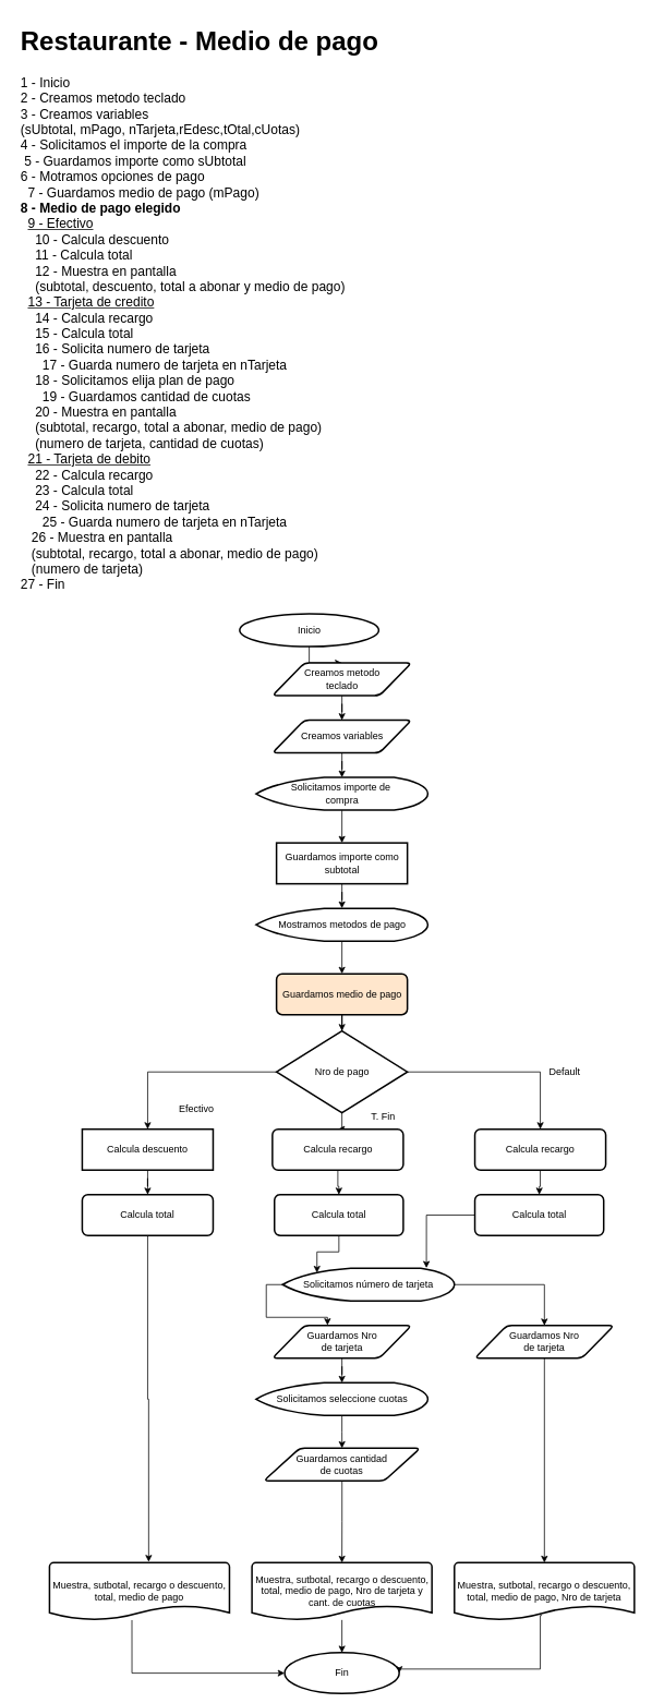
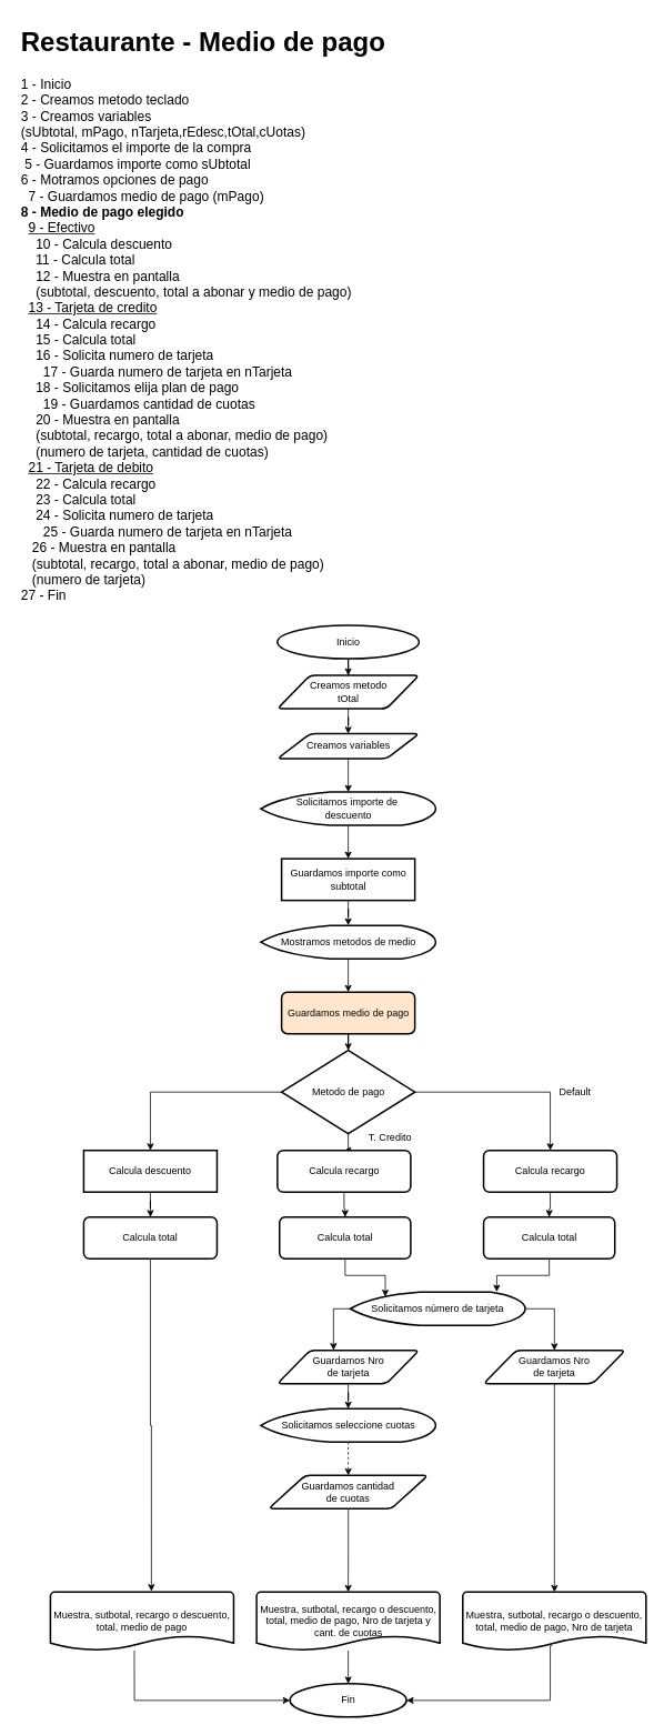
- <mxCell id="4" value="Inicio" style="strokeWidth=2;html=1;shape=mxgraph.flowchart.start_1;whiteSpace=wrap;" parent="1" vertex="1"><mxGeometry x="292.5" y="750" width="170" height="40" as="geometry" /></mxCell>
+ <mxCell id="4" value="Inicio" style="strokeWidth=2;html=1;shape=mxgraph.flowchart.start_1;whiteSpace=wrap;" parent="1" vertex="1"><mxGeometry x="332.5" y="750" width="170" height="40" as="geometry" /></mxCell>
- <mxCell id="6" value="Creamos metodo&lt;br&gt;teclado" style="shape=parallelogram;html=1;strokeWidth=2;perimeter=parallelogramPerimeter;whiteSpace=wrap;rounded=1;arcSize=12;size=0.23;" parent="1" vertex="1"><mxGeometry x="332.5" y="810" width="170" height="40" as="geometry" /></mxCell>
+ <mxCell id="6" value="Creamos metodo&lt;br&gt;tOtal" style="shape=parallelogram;html=1;strokeWidth=2;perimeter=parallelogramPerimeter;whiteSpace=wrap;rounded=1;arcSize=12;size=0.23;" parent="1" vertex="1"><mxGeometry x="332.5" y="810" width="170" height="40" as="geometry" /></mxCell>
- <mxCell id="8" value="Creamos variables" style="shape=parallelogram;html=1;strokeWidth=2;perimeter=parallelogramPerimeter;whiteSpace=wrap;rounded=1;arcSize=12;size=0.23;" parent="1" vertex="1"><mxGeometry x="332.5" y="880" width="170" height="40" as="geometry" /></mxCell>
+ <mxCell id="8" value="Creamos variables" style="shape=parallelogram;html=1;strokeWidth=2;perimeter=parallelogramPerimeter;whiteSpace=wrap;rounded=1;arcSize=12;size=0.23;" parent="1" vertex="1"><mxGeometry x="332.5" y="880" width="170" height="30" as="geometry" /></mxCell>
- <mxCell id="10" value="Solicitamos importe de&amp;nbsp;&lt;br&gt;compra" style="strokeWidth=2;html=1;shape=mxgraph.flowchart.display;whiteSpace=wrap;" parent="1" vertex="1"><mxGeometry x="312.5" y="950" width="210" height="40" as="geometry" /></mxCell>
+ <mxCell id="10" value="Solicitamos importe de&amp;nbsp;&lt;br&gt;descuento" style="strokeWidth=2;html=1;shape=mxgraph.flowchart.display;whiteSpace=wrap;" parent="1" vertex="1"><mxGeometry x="312.5" y="950" width="210" height="40" as="geometry" /></mxCell>
- <mxCell id="14" value="Mostramos metodos de pago" style="strokeWidth=2;html=1;shape=mxgraph.flowchart.display;whiteSpace=wrap;" parent="1" vertex="1"><mxGeometry x="312.5" y="1110" width="210" height="40" as="geometry" /></mxCell>
+ <mxCell id="14" value="Mostramos metodos de medio" style="strokeWidth=2;html=1;shape=mxgraph.flowchart.display;whiteSpace=wrap;" parent="1" vertex="1"><mxGeometry x="312.5" y="1110" width="210" height="40" as="geometry" /></mxCell>
- <mxCell id="20" value="Nro de pago" style="strokeWidth=2;html=1;shape=mxgraph.flowchart.decision;whiteSpace=wrap;" parent="1" vertex="1"><mxGeometry x="337.5" y="1260" width="160" height="100" as="geometry" /></mxCell>
+ <mxCell id="20" value="Metodo de pago" style="strokeWidth=2;html=1;shape=mxgraph.flowchart.decision;whiteSpace=wrap;" parent="1" vertex="1"><mxGeometry x="337.5" y="1260" width="160" height="100" as="geometry" /></mxCell>
- <mxCell id="51" value="Efectivo" style="text;html=1;strokeColor=none;fillColor=none;align=center;verticalAlign=middle;whiteSpace=wrap;rounded=0;" parent="1" vertex="1"><mxGeometry x="210" y="1340" width="60" height="30" as="geometry" /></mxCell>
- <mxCell id="52" value="T. Fin" style="text;html=1;strokeColor=none;fillColor=none;align=center;verticalAlign=middle;whiteSpace=wrap;rounded=0;" parent="1" vertex="1"><mxGeometry x="437.5" y="1350" width="60" height="30" as="geometry" /></mxCell>
+ <mxCell id="52" value="T. Credito" style="text;html=1;strokeColor=none;fillColor=none;align=center;verticalAlign=middle;whiteSpace=wrap;rounded=0;" parent="1" vertex="1"><mxGeometry x="437.5" y="1350" width="60" height="30" as="geometry" /></mxCell>
- <mxCell id="35" value="Solicitamos número de tarjeta" style="strokeWidth=2;html=1;shape=mxgraph.flowchart.display;whiteSpace=wrap;" parent="1" vertex="1"><mxGeometry x="345" y="1550" width="210" height="40" as="geometry" /></mxCell>
+ <mxCell id="35" value="Solicitamos número de tarjeta" style="strokeWidth=2;html=1;shape=mxgraph.flowchart.display;whiteSpace=wrap;" parent="1" vertex="1"><mxGeometry x="420" y="1550" width="210" height="40" as="geometry" /></mxCell>
- <mxCell id="40" style="edgeStyle=orthogonalEdgeStyle;rounded=0;orthogonalLoop=1;jettySize=auto;html=1;" parent="1" source="41" target="43" edge="1"><mxGeometry relative="1" as="geometry" /></mxCell>
+ <mxCell id="40" style="edgeStyle=orthogonalEdgeStyle;rounded=0;orthogonalLoop=1;jettySize=auto;html=1;dashed=1;" parent="1" source="41" target="43" edge="1"><mxGeometry relative="1" as="geometry" /></mxCell>
- <mxCell id="50" value="Fin" style="strokeWidth=2;html=1;shape=mxgraph.flowchart.start_1;whiteSpace=wrap;" parent="1" vertex="1"><mxGeometry x="347.5" y="2020" width="140" height="50" as="geometry" /></mxCell>
+ <mxCell id="50" value="Fin" style="strokeWidth=2;html=1;shape=mxgraph.flowchart.start_1;whiteSpace=wrap;" parent="1" vertex="1"><mxGeometry x="347.5" y="2020" width="140" height="40" as="geometry" /></mxCell>
